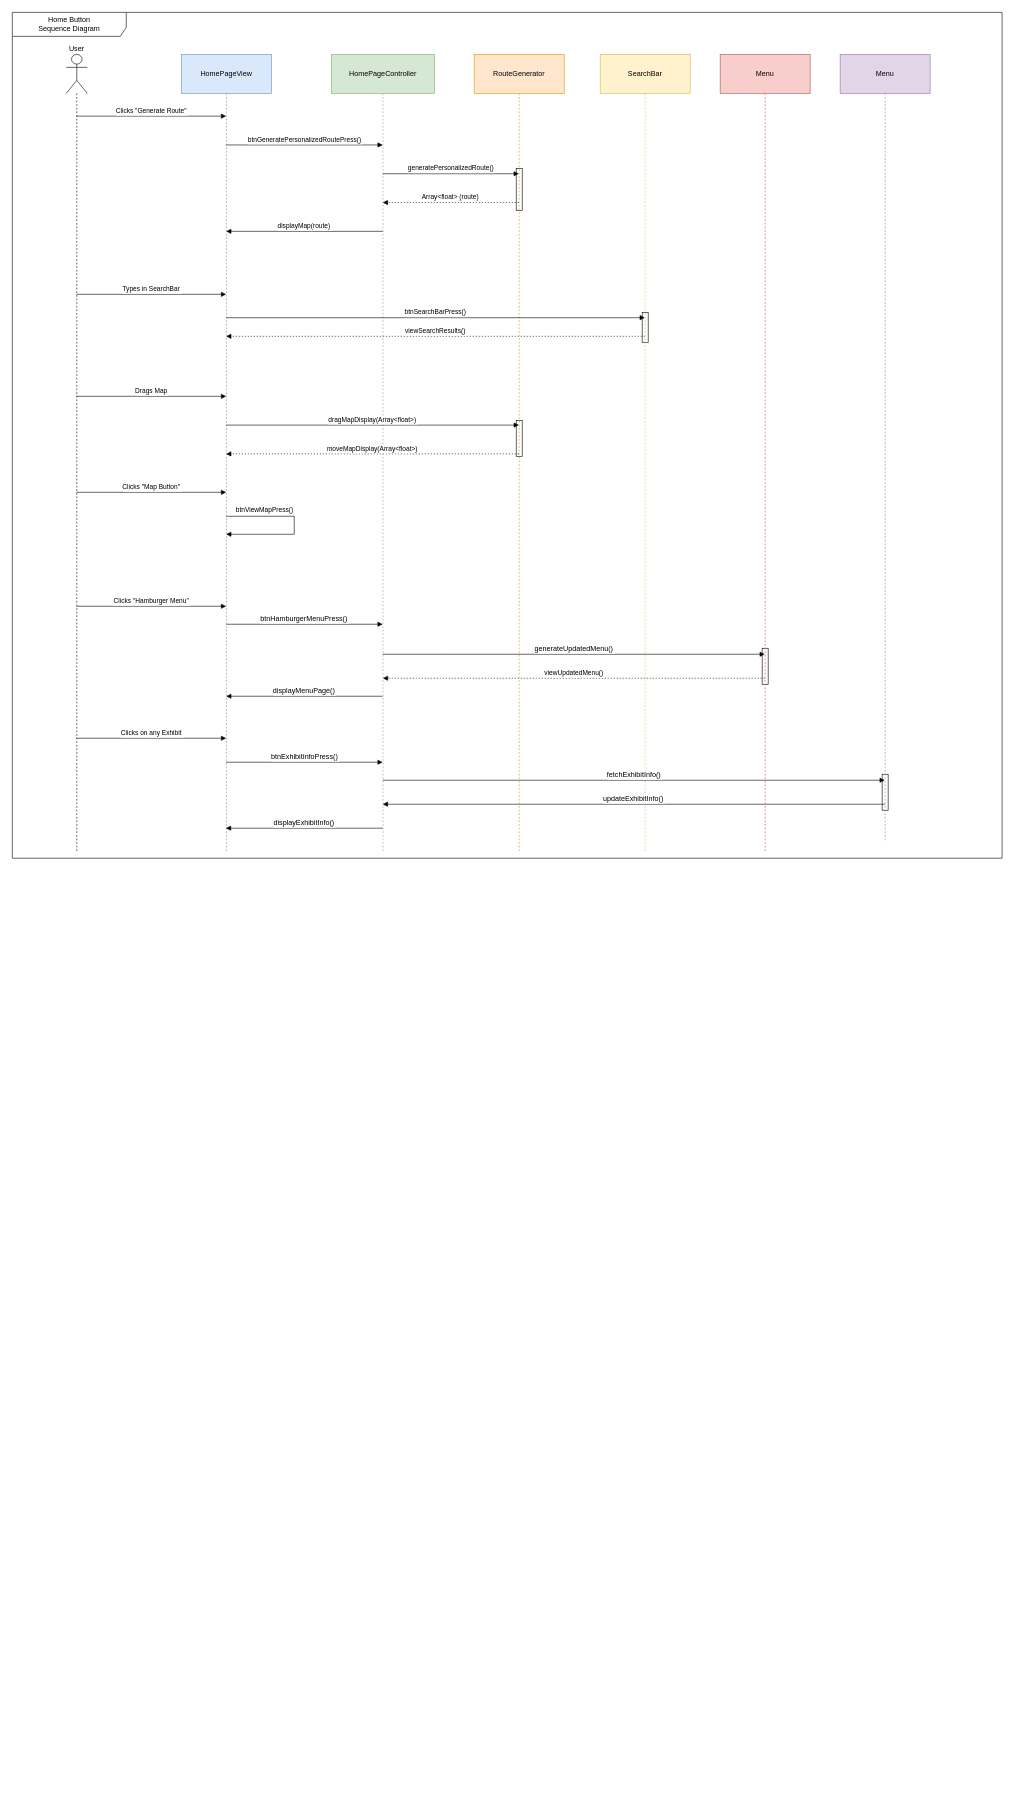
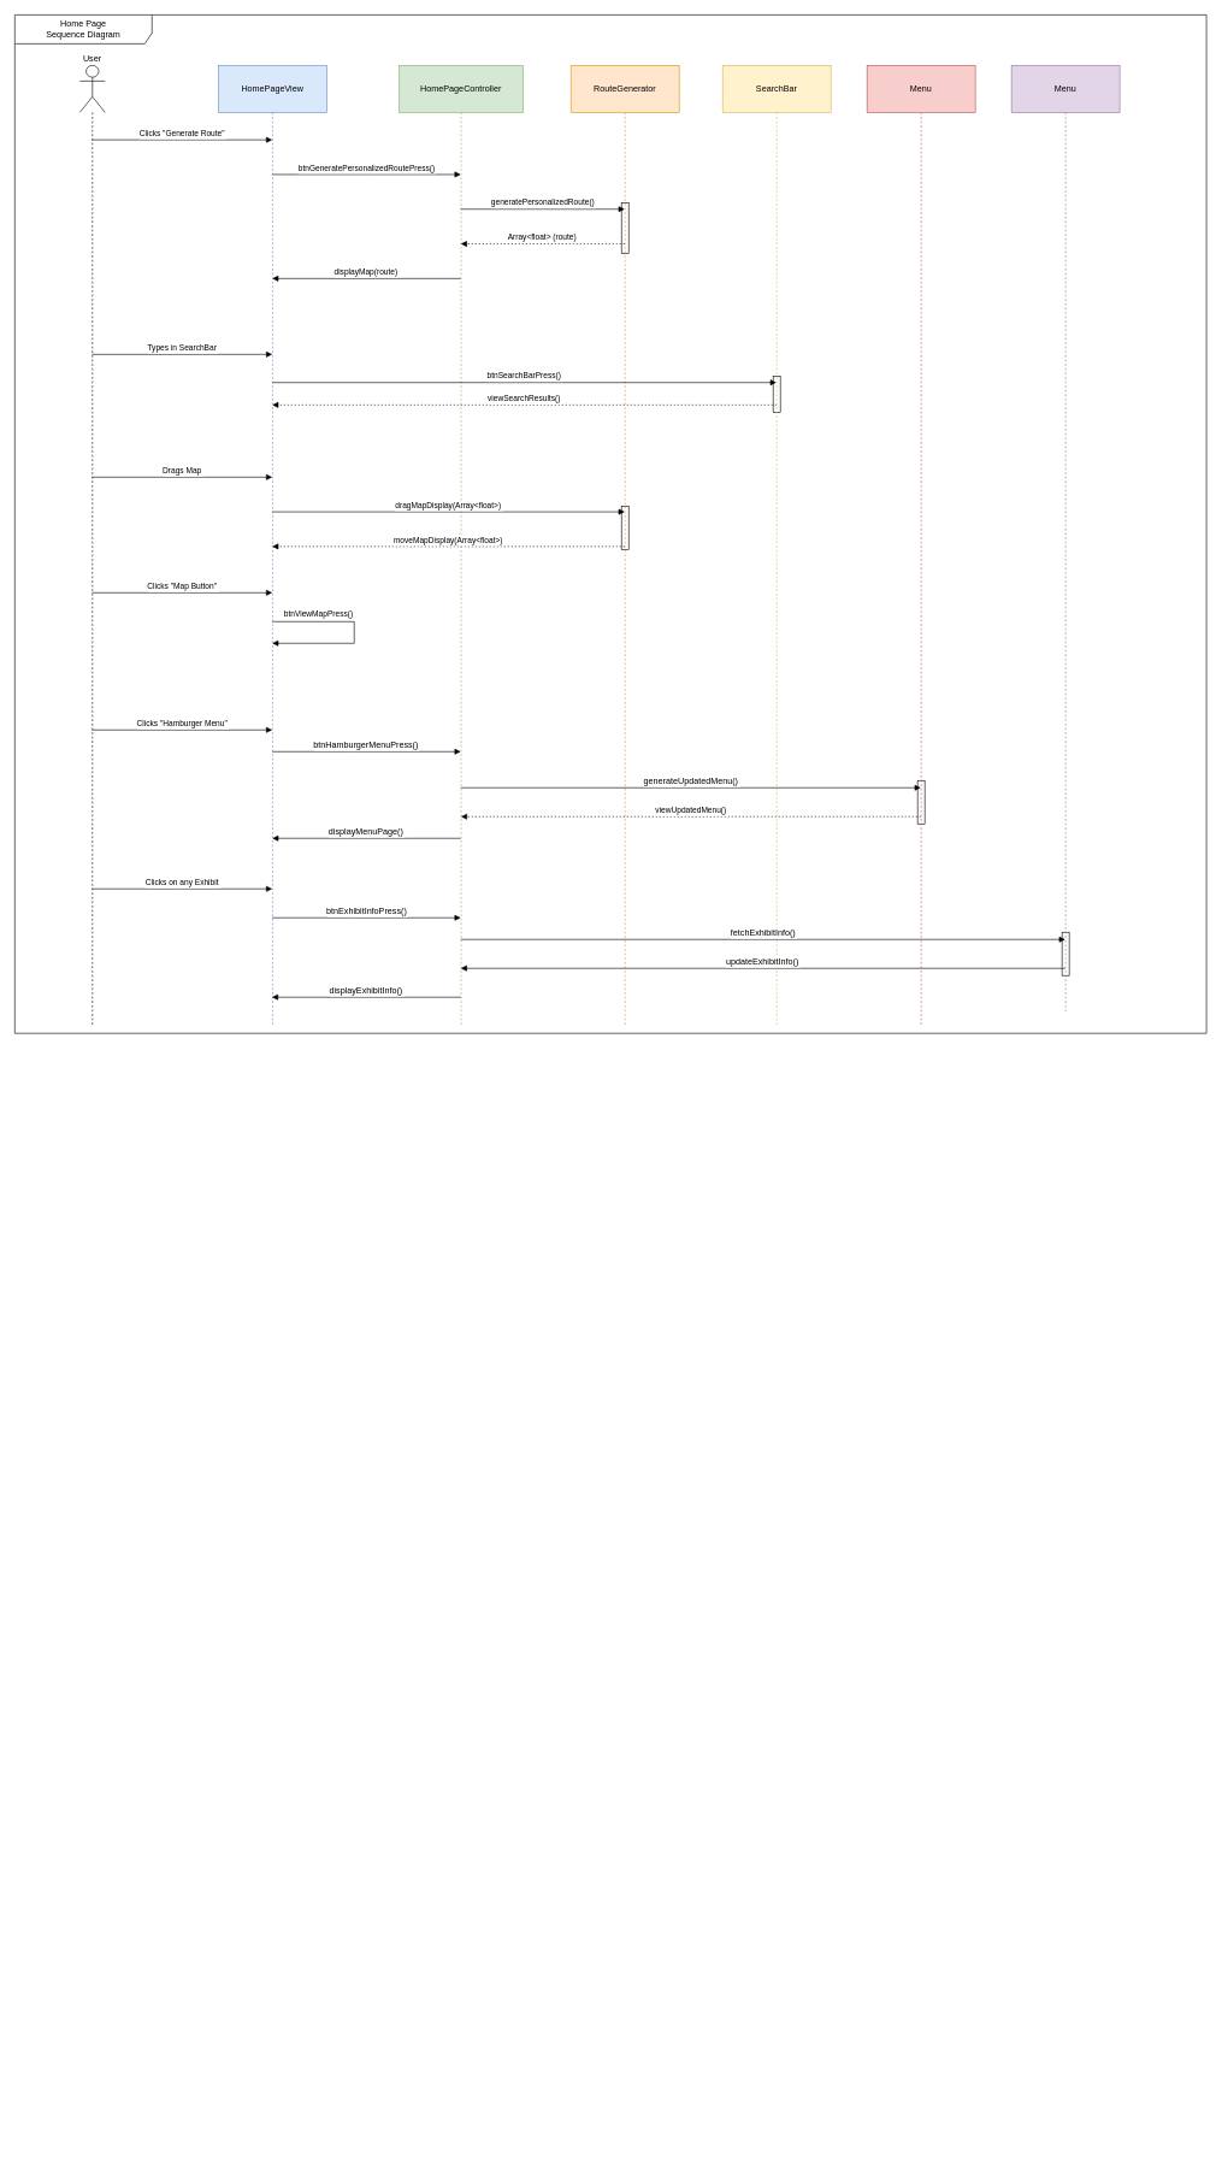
- <mxCell id="37" value="&lt;div&gt;&lt;font color=&quot;#000000&quot;&gt;Home Button&lt;/font&gt;&lt;/div&gt;&lt;div&gt;Sequence Diagram&lt;/div&gt;" style="shape=umlFrame;whiteSpace=wrap;html=1;pointerEvents=0;width=190;height=40;fillStyle=solid;" vertex="1" parent="1"><mxGeometry x="20" y="20" width="1650" height="1410" as="geometry" /></mxCell>
+ <mxCell id="37" value="&lt;div&gt;&lt;font color=&quot;#000000&quot;&gt;Home Page&lt;/font&gt;&lt;/div&gt;&lt;div&gt;Sequence Diagram&lt;/div&gt;" style="shape=umlFrame;whiteSpace=wrap;html=1;pointerEvents=0;width=190;height=40;fillStyle=solid;" vertex="1" parent="1"><mxGeometry x="20" y="20" width="1650" height="1410" as="geometry" /></mxCell>
